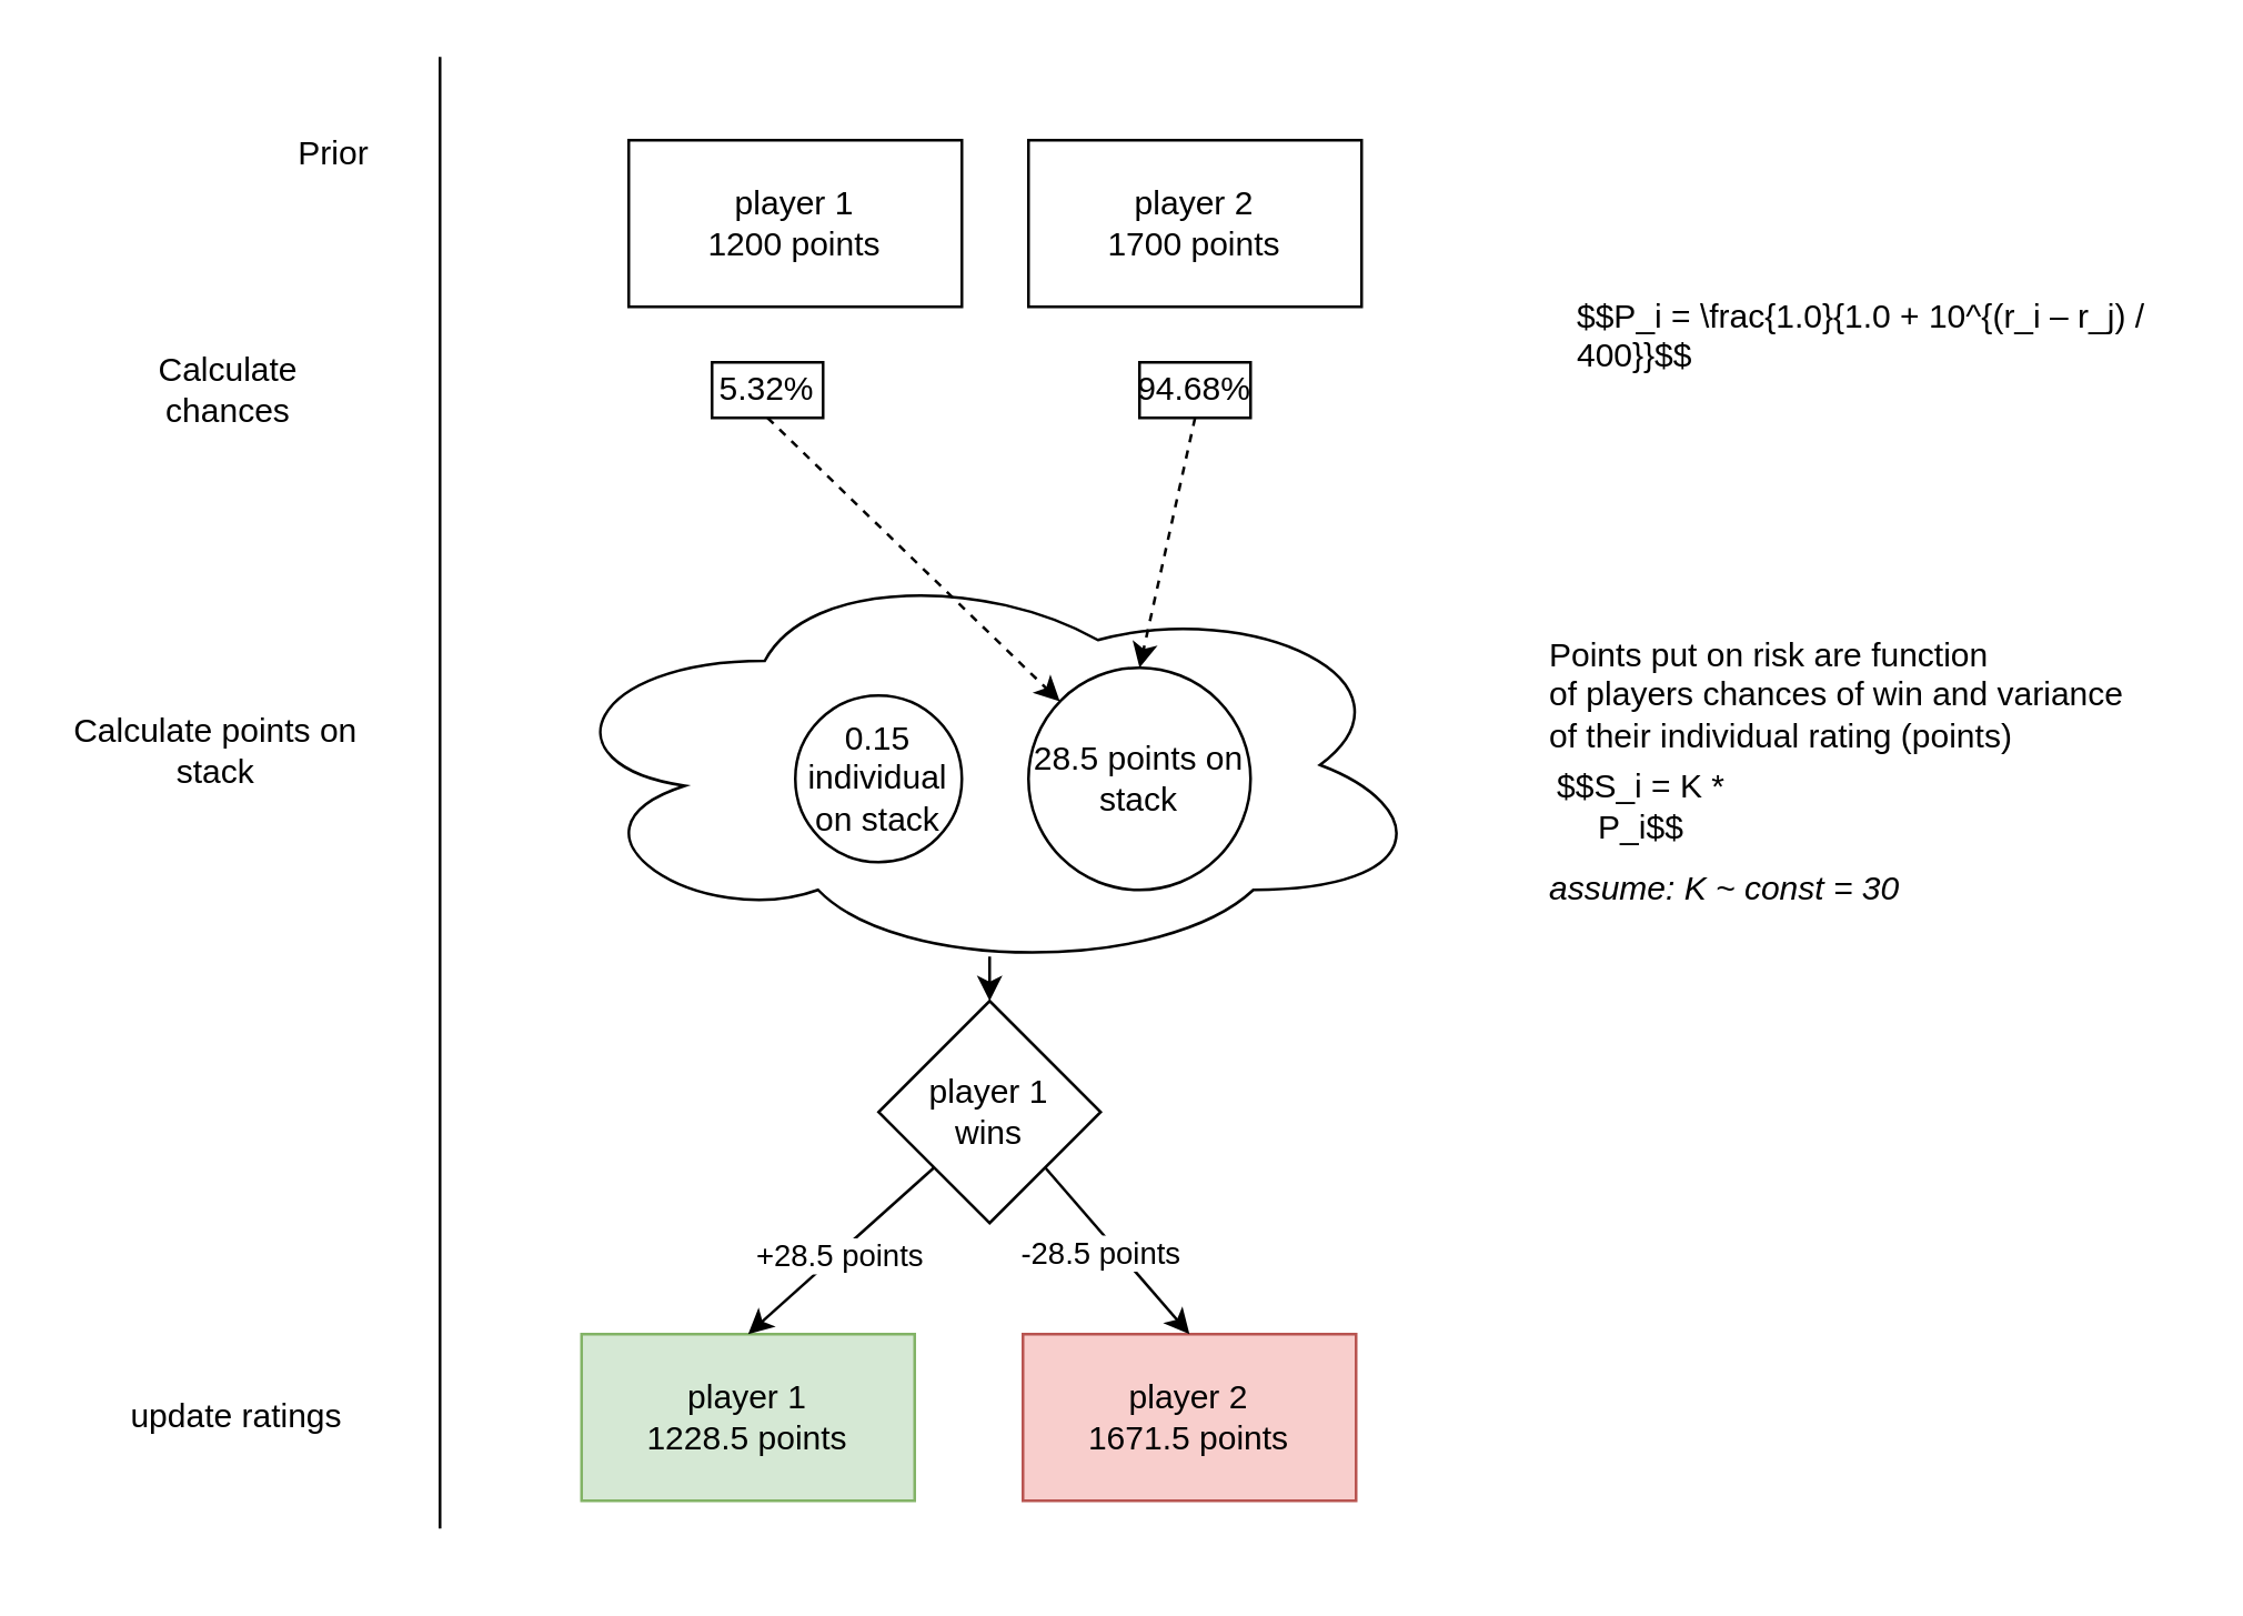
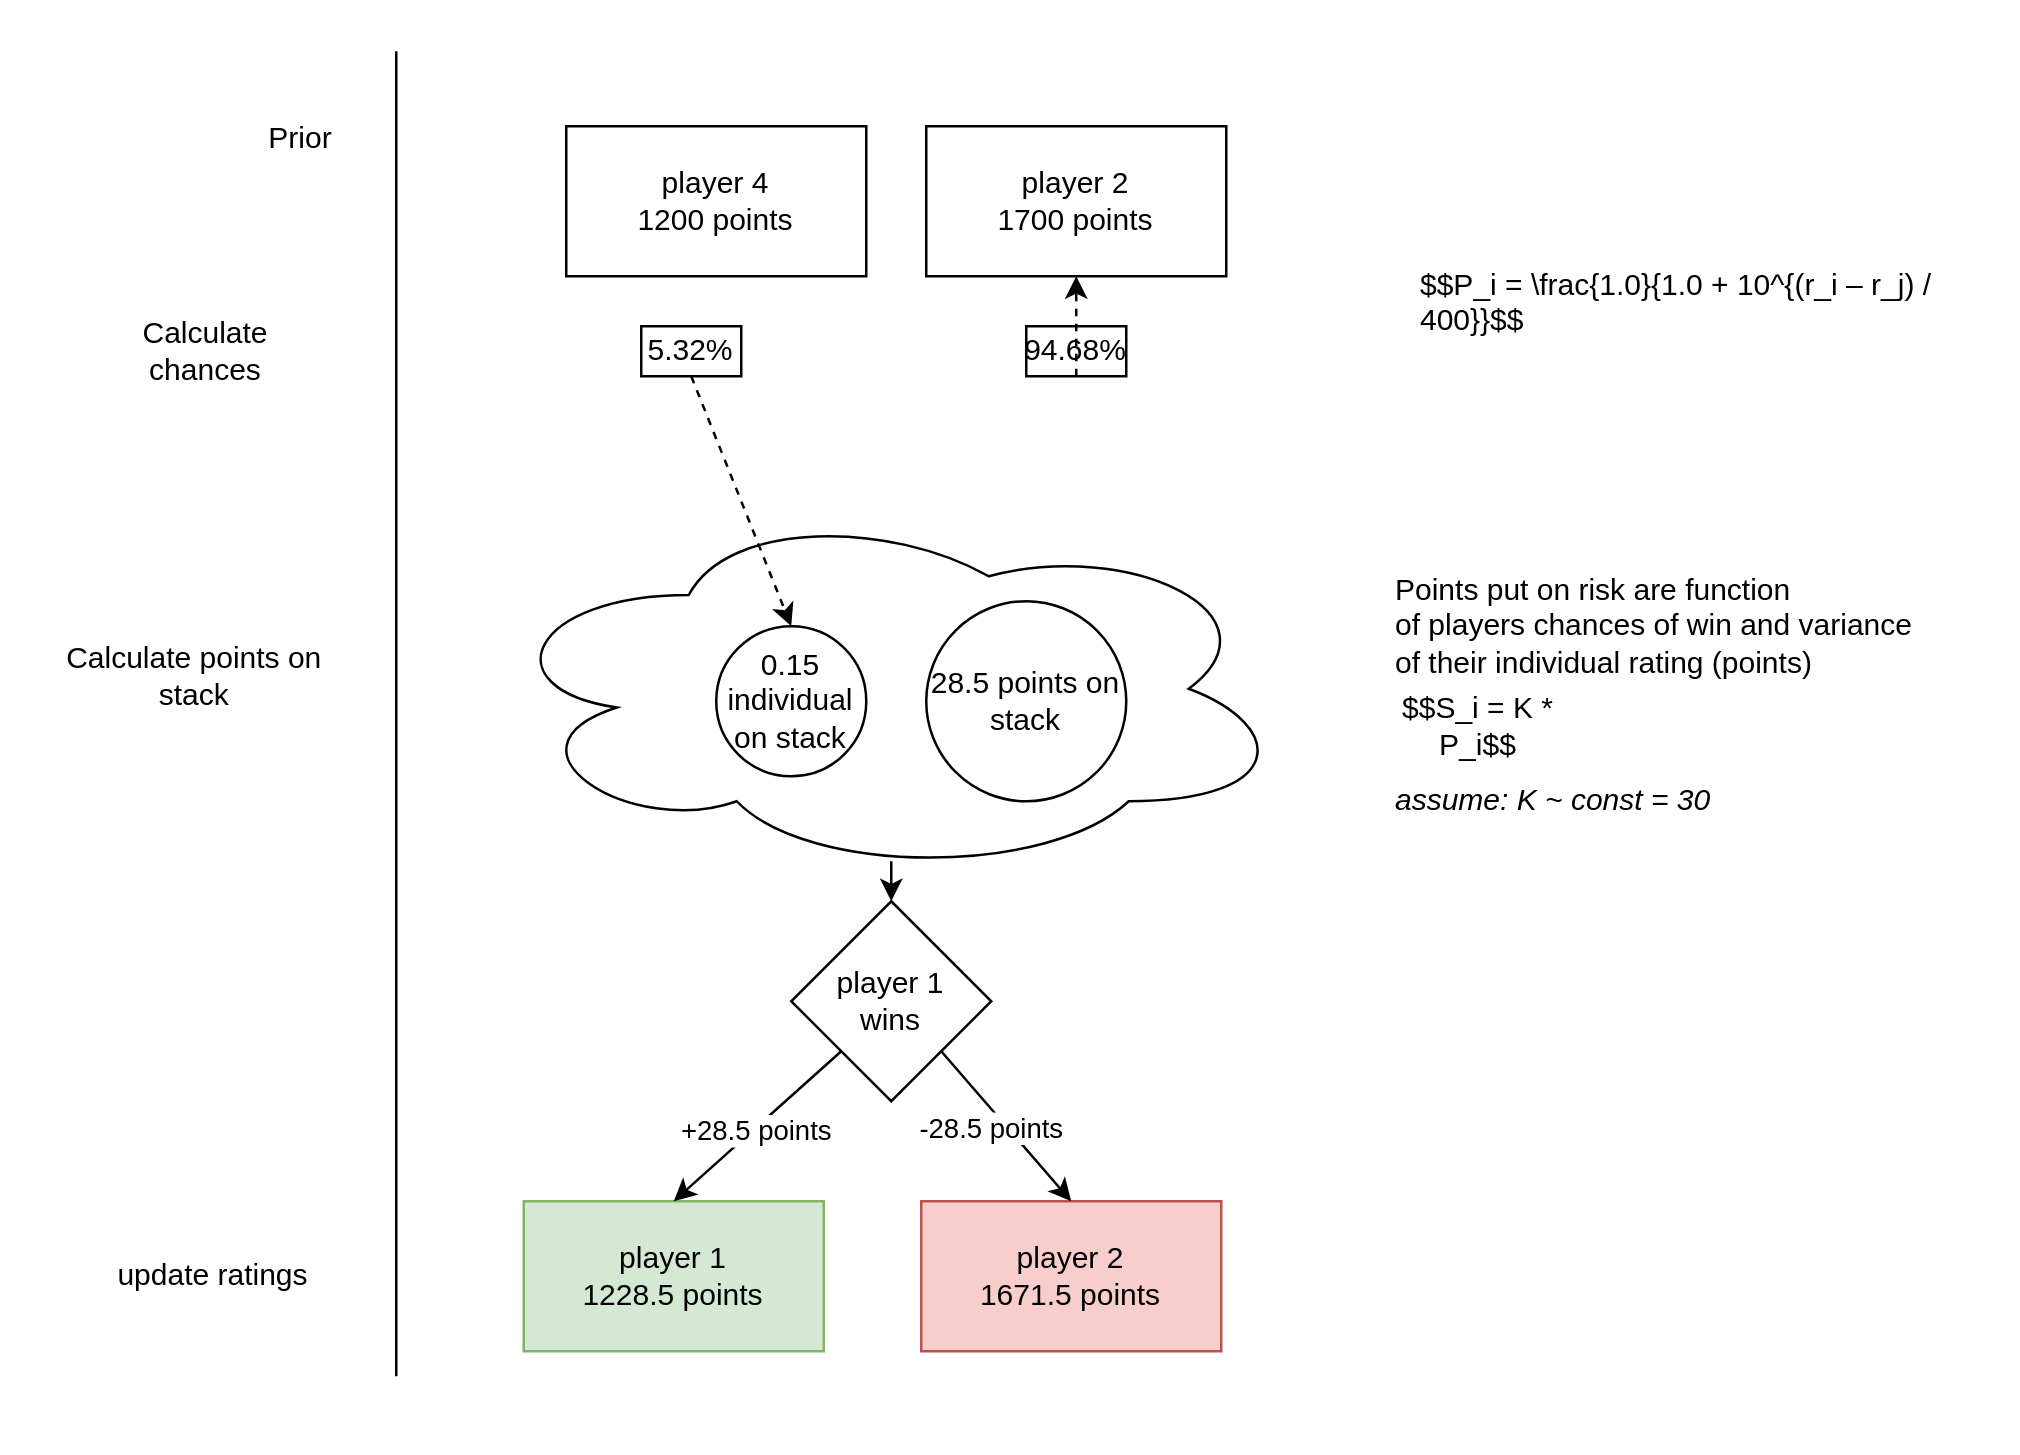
- <mxCell id="3" value="&lt;div&gt;player 1&lt;/div&gt;&lt;div&gt;1200 points&lt;br&gt;&lt;/div&gt;" style="rounded=0;whiteSpace=wrap;html=1;" parent="1" vertex="1"><mxGeometry x="226" y="50" width="120" height="60" as="geometry" /></mxCell>
+ <mxCell id="3" value="&lt;div&gt;player 4&lt;/div&gt;&lt;div&gt;1200 points&lt;br&gt;&lt;/div&gt;" style="rounded=0;whiteSpace=wrap;html=1;" parent="1" vertex="1"><mxGeometry x="226" y="50" width="120" height="60" as="geometry" /></mxCell>
- <mxCell id="9" value="" style="endArrow=classic;html=1;dashed=1;exitX=0.5;exitY=1;exitDx=0;exitDy=0;" parent="1" source="24" target="8" edge="1"><mxGeometry width="50" height="50" relative="1" as="geometry"><mxPoint x="286" y="200" as="sourcePoint" /><mxPoint x="486" y="260" as="targetPoint" /></mxGeometry></mxCell>
+ <mxCell id="9" value="" style="endArrow=classic;html=1;dashed=1;exitX=0.5;exitY=1;exitDx=0;exitDy=0;entryX=0.5;entryY=0;entryDx=0;entryDy=0;" parent="1" source="24" target="7" edge="1"><mxGeometry width="50" height="50" relative="1" as="geometry"><mxPoint x="286" y="200" as="sourcePoint" /><mxPoint x="486" y="260" as="targetPoint" /></mxGeometry></mxCell>
- <mxCell id="4" style="rounded=0;orthogonalLoop=1;jettySize=auto;html=1;exitX=0.5;exitY=1;exitDx=0;exitDy=0;entryX=0.5;entryY=0;entryDx=0;entryDy=0;dashed=1;" parent="1" source="25" target="8" edge="1"><mxGeometry relative="1" as="geometry"><mxPoint x="430" y="200" as="sourcePoint" /></mxGeometry></mxCell>
+ <mxCell id="4" style="rounded=0;orthogonalLoop=1;jettySize=auto;html=1;exitX=0.5;exitY=1;exitDx=0;exitDy=0;dashed=1;" parent="1" source="25" target="5" edge="1"><mxGeometry relative="1" as="geometry"><mxPoint x="430" y="200" as="sourcePoint" /></mxGeometry></mxCell>
